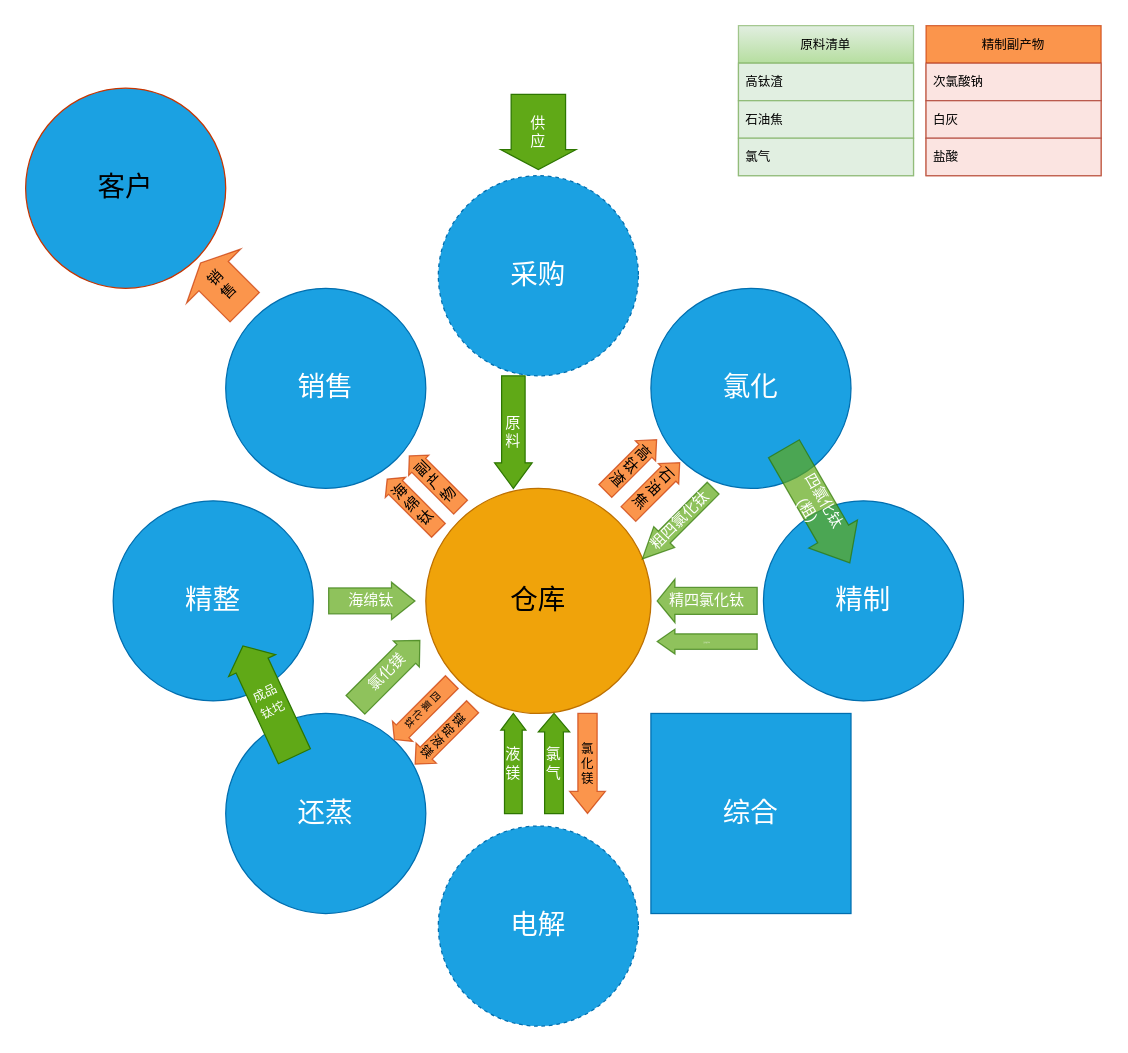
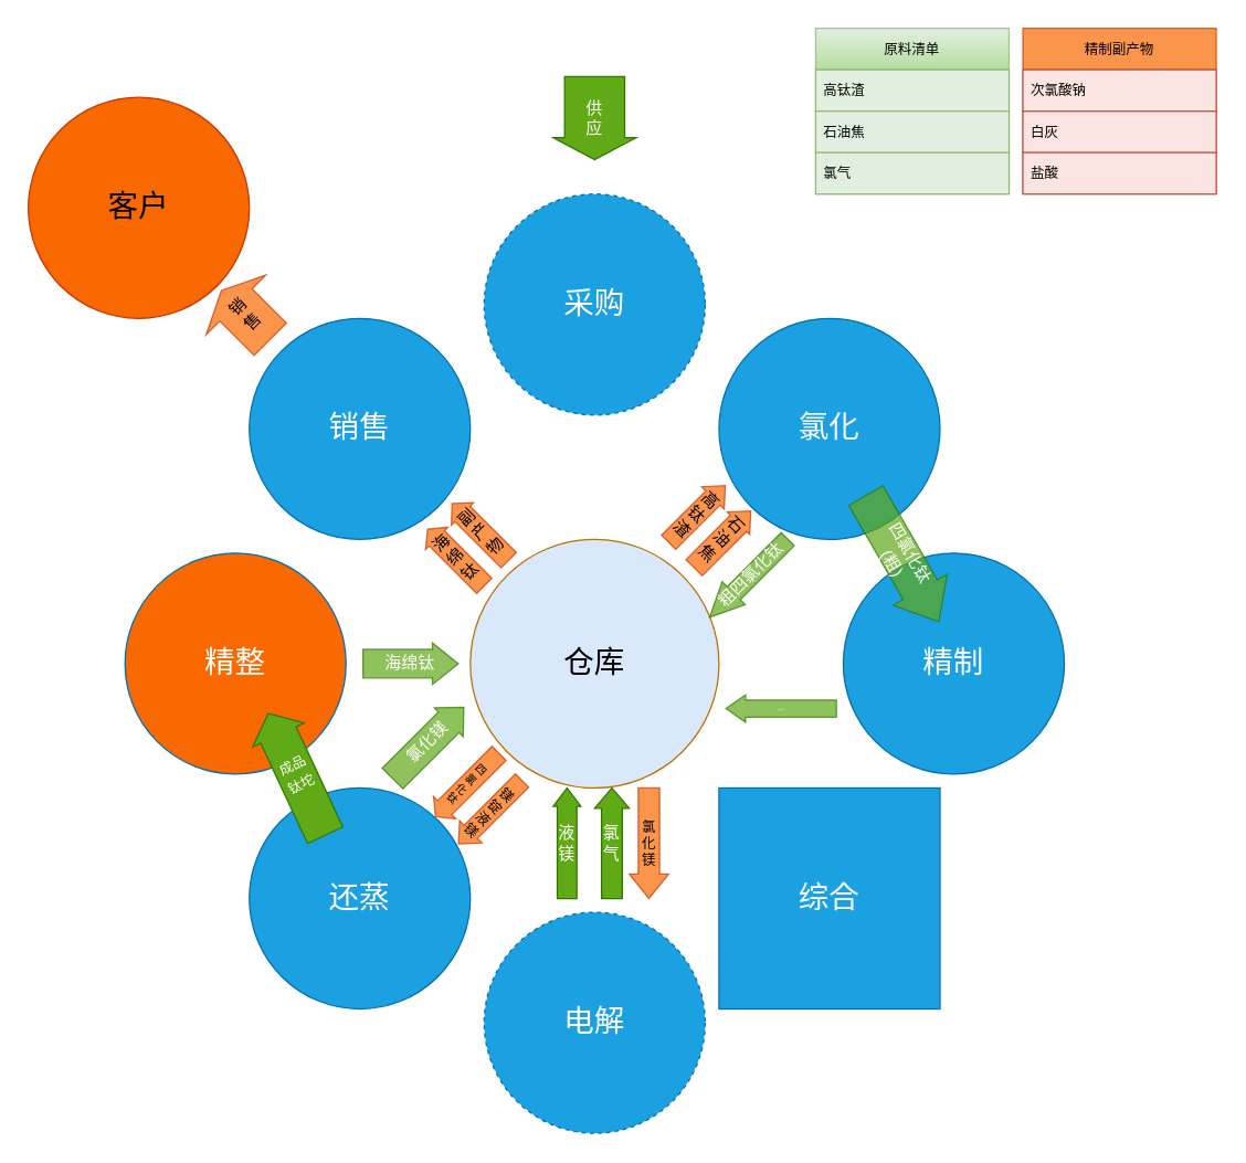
- <mxCell id="28" value="供&lt;br&gt;应" style="shape=singleArrow;direction=south;whiteSpace=wrap;html=1;fillColor=#60a917;strokeColor=#2D7600;fontColor=#ffffff;arrowWidth=0.725;arrowSize=0.263;rounded=0;" vertex="1" parent="1"><mxGeometry x="400" y="75" width="60" height="60" as="geometry" /></mxCell>
+ <mxCell id="28" value="供&lt;br&gt;应" style="shape=singleArrow;direction=south;whiteSpace=wrap;html=1;fillColor=#60a917;strokeColor=#2D7600;fontColor=#ffffff;arrowWidth=0.725;arrowSize=0.263;rounded=0;" vertex="1" parent="1"><mxGeometry x="400" y="55" width="60" height="60" as="geometry" /></mxCell>
- <mxCell id="24" value="客户" style="ellipse;whiteSpace=wrap;html=1;rounded=0;shadow=0;dashed=0;comic=0;fontFamily=Verdana;fontSize=22;fontColor=#000000;fillColor=#1ba1e2;strokeColor=#C73500;" vertex="1" parent="1"><mxGeometry x="20" y="70" width="160" height="160" as="geometry" /></mxCell>
+ <mxCell id="24" value="客户" style="ellipse;whiteSpace=wrap;html=1;rounded=0;shadow=0;dashed=0;comic=0;fontFamily=Verdana;fontSize=22;fontColor=#000000;fillColor=#fa6800;strokeColor=#C73500;" vertex="1" parent="1"><mxGeometry x="20" y="70" width="160" height="160" as="geometry" /></mxCell>
- <mxCell id="11" value="原&lt;br&gt;料" style="shape=singleArrow;direction=south;whiteSpace=wrap;html=1;fillColor=#60a917;strokeColor=#2D7600;fontColor=#ffffff;arrowWidth=0.626;arrowSize=0.227;rounded=0;" vertex="1" parent="1"><mxGeometry x="395" y="300" width="30" height="90" as="geometry" /></mxCell>
- <mxCell id="6" value="精整" style="ellipse;whiteSpace=wrap;html=1;rounded=0;shadow=0;dashed=0;comic=0;fontFamily=Verdana;fontSize=22;fontColor=#ffffff;fillColor=#1ba1e2;strokeColor=#006EAF;" parent="1" vertex="1"><mxGeometry x="90" y="400" width="160" height="160" as="geometry" /></mxCell>
+ <mxCell id="6" value="精整" style="ellipse;whiteSpace=wrap;html=1;rounded=0;shadow=0;dashed=0;comic=0;fontFamily=Verdana;fontSize=22;fontColor=#ffffff;fillColor=#fa6800;strokeColor=#006EAF;" parent="1" vertex="1"><mxGeometry x="90" y="400" width="160" height="160" as="geometry" /></mxCell>
- <mxCell id="2" value="仓库" style="ellipse;whiteSpace=wrap;html=1;rounded=0;shadow=0;dashed=0;comic=0;fontFamily=Verdana;fontSize=22;fillColor=#f0a30a;strokeColor=#BD7000;fontColor=#000000;" parent="1" vertex="1"><mxGeometry x="340" y="390" width="180" height="180" as="geometry" /></mxCell>
+ <mxCell id="2" value="仓库" style="ellipse;whiteSpace=wrap;html=1;rounded=0;shadow=0;dashed=0;comic=0;fontFamily=Verdana;fontSize=22;fillColor=#dae8fc;strokeColor=#BD7000;fontColor=#000000;" parent="1" vertex="1"><mxGeometry x="340" y="390" width="180" height="180" as="geometry" /></mxCell>
- <mxCell id="18" value="精四氯化钛" style="shape=singleArrow;direction=west;whiteSpace=wrap;html=1;fillColor=#60a917;opacity=70;fontColor=#ffffff;strokeColor=#2D7600;arrowWidth=0.618;arrowSize=0.178;rounded=0;" vertex="1" parent="1"><mxGeometry x="525" y="462.53" width="80" height="34.94" as="geometry" /></mxCell>
